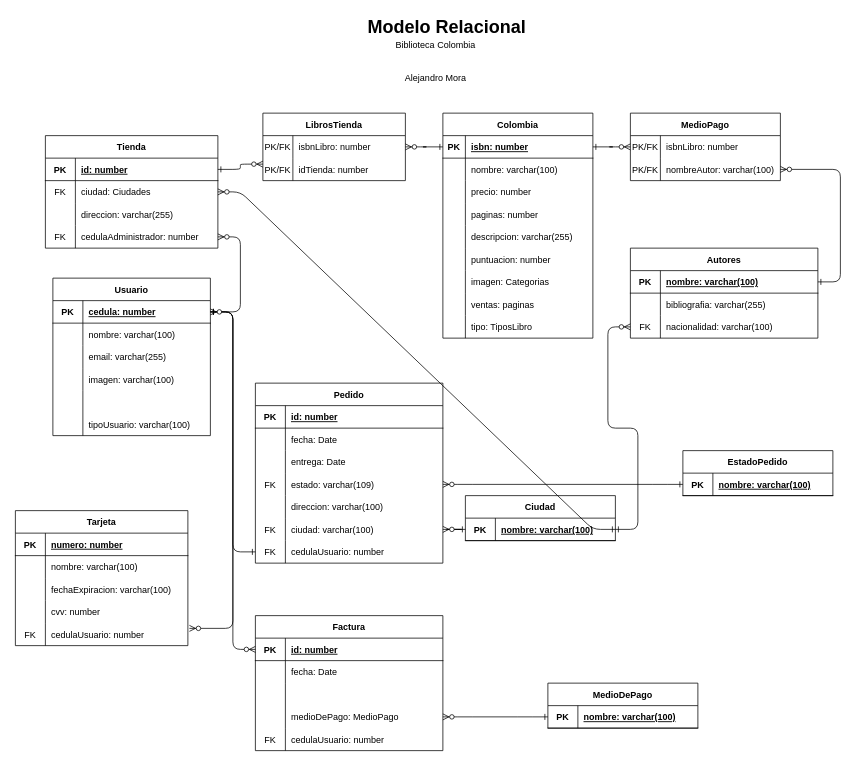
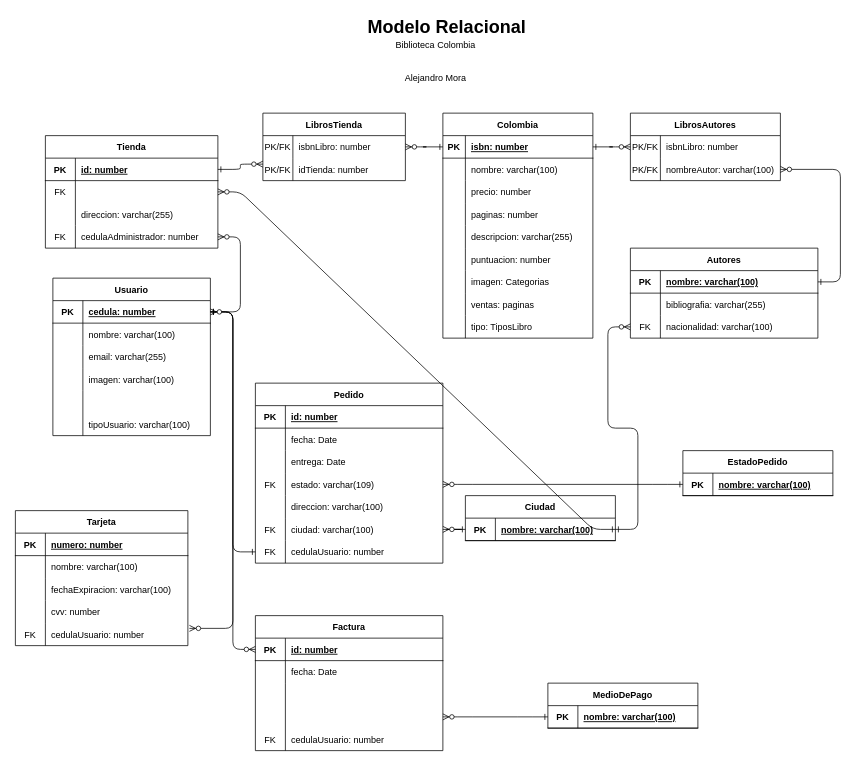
- <mxCell id="4" value="MedioPago" style="shape=table;startSize=30;container=1;collapsible=1;childLayout=tableLayout;fixedRows=1;rowLines=0;fontStyle=1;align=center;resizeLast=1;" parent="1" vertex="1"><mxGeometry x="840" y="150" width="200" height="90" as="geometry" /></mxCell>
+ <mxCell id="4" value="LibrosAutores" style="shape=table;startSize=30;container=1;collapsible=1;childLayout=tableLayout;fixedRows=1;rowLines=0;fontStyle=1;align=center;resizeLast=1;" parent="1" vertex="1"><mxGeometry x="840" y="150" width="200" height="90" as="geometry" /></mxCell>
- <mxCell id="67" value="ciudad: Ciudades" style="shape=partialRectangle;connectable=0;fillColor=none;top=0;left=0;bottom=0;right=0;align=left;spacingLeft=6;overflow=hidden;fontSize=12;strokeWidth=3;" vertex="1" parent="65"><mxGeometry x="40" width="190" height="30" as="geometry"><mxRectangle width="190" height="30" as="alternateBounds" /></mxGeometry></mxCell>
- <mxCell id="121" value="medioDePago: MedioPago" style="shape=partialRectangle;overflow=hidden;connectable=0;fillColor=none;top=0;left=0;bottom=0;right=0;align=left;spacingLeft=6;" vertex="1" parent="119"><mxGeometry x="40" width="210" height="30" as="geometry"><mxRectangle width="210" height="30" as="alternateBounds" /></mxGeometry></mxCell>
